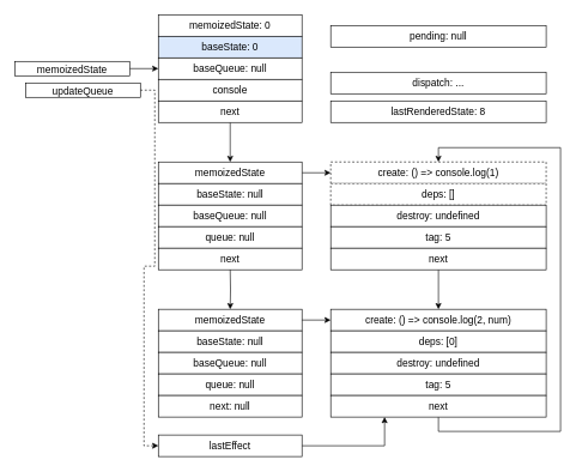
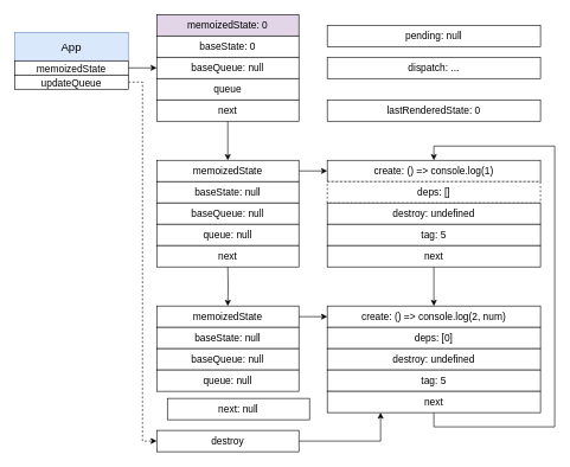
- <mxCell id="5" value="&lt;span style=&quot;font-size: 14px;&quot;&gt;memoizedState: 0&lt;/span&gt;" style="rounded=0;whiteSpace=wrap;html=1;fontSize=14;" parent="1" vertex="1"><mxGeometry x="220" y="20" width="200" height="30" as="geometry" /></mxCell>
+ <mxCell id="5" value="&lt;span style=&quot;font-size: 14px;&quot;&gt;memoizedState: 0&lt;/span&gt;" style="rounded=0;whiteSpace=wrap;html=1;fontSize=14;fillColor=#e1d5e7;" parent="1" vertex="1"><mxGeometry x="220" y="20" width="200" height="30" as="geometry" /></mxCell>
+ <mxCell id="2" value="App" style="rounded=0;whiteSpace=wrap;html=1;fontSize=16;fillColor=#dae8fc;strokeColor=#6c8ebf;" parent="1" vertex="1"><mxGeometry x="20" y="45" width="160" height="40" as="geometry" /></mxCell>
- <mxCell id="6" value="baseState: 0" style="rounded=0;whiteSpace=wrap;html=1;fontSize=14;fillColor=#dae8fc;" parent="1" vertex="1"><mxGeometry x="220" y="50" width="200" height="30" as="geometry" /></mxCell>
+ <mxCell id="6" value="baseState: 0" style="rounded=0;whiteSpace=wrap;html=1;fontSize=14;" parent="1" vertex="1"><mxGeometry x="220" y="50" width="200" height="30" as="geometry" /></mxCell>
- <mxCell id="12" value="dispatch: ..." style="rounded=0;whiteSpace=wrap;html=1;fontSize=14;" parent="1" vertex="1"><mxGeometry x="460" y="100" width="300" height="30" as="geometry" /></mxCell>
+ <mxCell id="12" value="dispatch: ..." style="rounded=0;whiteSpace=wrap;html=1;fontSize=14;" parent="1" vertex="1"><mxGeometry x="460" y="80" width="300" height="30" as="geometry" /></mxCell>
- <mxCell id="33" value="&lt;font style=&quot;font-size: 14px&quot;&gt;updateQueue&lt;/font&gt;" style="rounded=0;whiteSpace=wrap;html=1;fontSize=16;" parent="1" vertex="1"><mxGeometry x="35" y="115" width="160" height="20" as="geometry" /></mxCell>
+ <mxCell id="33" value="&lt;font style=&quot;font-size: 14px&quot;&gt;updateQueue&lt;/font&gt;" style="rounded=0;whiteSpace=wrap;html=1;fontSize=16;" parent="1" vertex="1"><mxGeometry x="20" y="105" width="160" height="20" as="geometry" /></mxCell>
- <mxCell id="8" value="console" style="rounded=0;whiteSpace=wrap;html=1;fontSize=14;" parent="1" vertex="1"><mxGeometry x="220" y="110" width="200" height="30" as="geometry" /></mxCell>
+ <mxCell id="8" value="queue" style="rounded=0;whiteSpace=wrap;html=1;fontSize=14;" parent="1" vertex="1"><mxGeometry x="220" y="110" width="200" height="30" as="geometry" /></mxCell>
- <mxCell id="13" value="lastRenderedState: 8" style="rounded=0;whiteSpace=wrap;html=1;fontSize=14;" parent="1" vertex="1"><mxGeometry x="460" y="140" width="300" height="30" as="geometry" /></mxCell>
+ <mxCell id="13" value="lastRenderedState: 0" style="rounded=0;whiteSpace=wrap;html=1;fontSize=14;" parent="1" vertex="1"><mxGeometry x="460" y="140" width="300" height="30" as="geometry" /></mxCell>
- <mxCell id="20" value="create: () =&amp;gt; console.log(1)" style="rounded=0;whiteSpace=wrap;html=1;fontSize=14;dashed=1;" parent="1" vertex="1"><mxGeometry x="460" y="225" width="300" height="30" as="geometry" /></mxCell>
+ <mxCell id="20" value="create: () =&amp;gt; console.log(1)" style="rounded=0;whiteSpace=wrap;html=1;fontSize=14;" parent="1" vertex="1"><mxGeometry x="460" y="225" width="300" height="30" as="geometry" /></mxCell>
- <mxCell id="42" value="next: null" style="rounded=0;whiteSpace=wrap;html=1;fontSize=14;" vertex="1" parent="1"><mxGeometry x="220" y="550" width="200" height="30" as="geometry" /></mxCell>
+ <mxCell id="42" value="next: null" style="rounded=0;whiteSpace=wrap;html=1;fontSize=14;" vertex="1" parent="1"><mxGeometry x="235" y="560" width="200" height="30" as="geometry" /></mxCell>
- <mxCell id="35" value="lastEffect" style="rounded=0;whiteSpace=wrap;html=1;fontSize=14;" parent="1" vertex="1"><mxGeometry x="220" y="605" width="200" height="30" as="geometry" /></mxCell>
+ <mxCell id="35" value="destroy" style="rounded=0;whiteSpace=wrap;html=1;fontSize=14;" parent="1" vertex="1"><mxGeometry x="220" y="605" width="200" height="30" as="geometry" /></mxCell>
